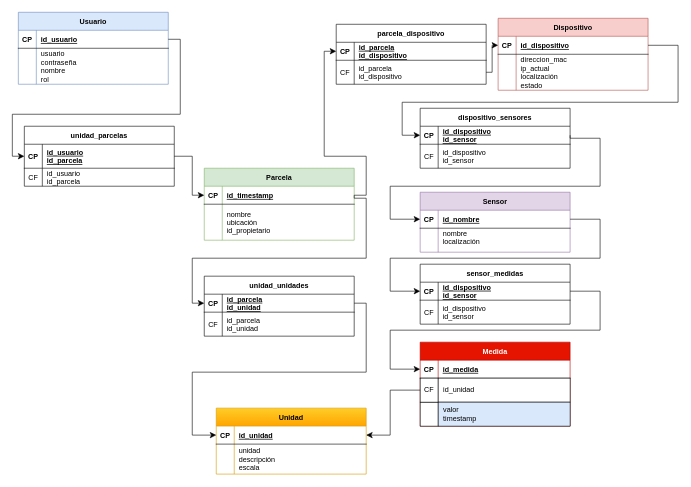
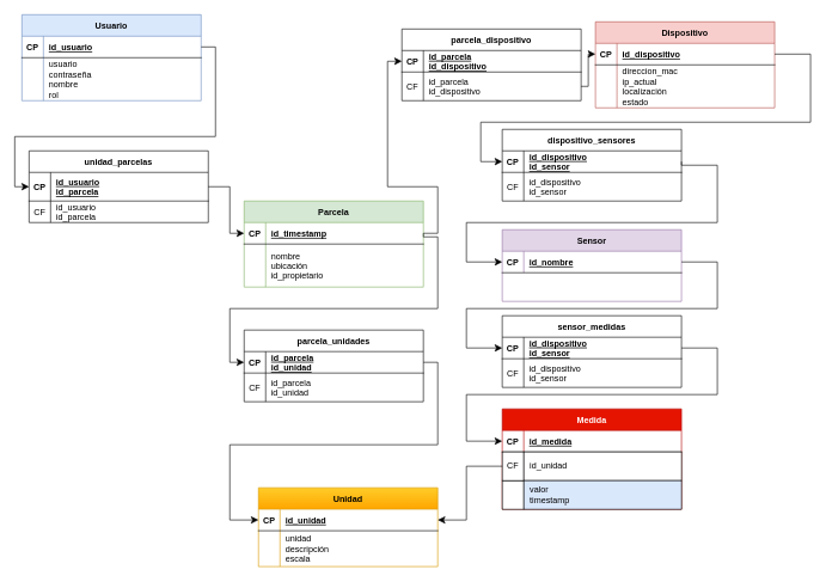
- <mxCell id="50" value="nombre&#10;localización&#10;" style="shape=partialRectangle;overflow=hidden;connectable=0;fillColor=none;top=0;left=0;bottom=0;right=0;align=left;spacingLeft=6;" vertex="1" parent="48"><mxGeometry x="30" width="220" height="40" as="geometry"><mxRectangle width="220" height="40" as="alternateBounds" /></mxGeometry></mxCell>
- <mxCell id="77" value="unidad_unidades" style="shape=table;startSize=30;container=1;collapsible=1;childLayout=tableLayout;fixedRows=1;rowLines=0;fontStyle=1;align=center;resizeLast=1;" vertex="1" parent="1"><mxGeometry x="340" y="460" width="250" height="100" as="geometry" /></mxCell>
+ <mxCell id="77" value="parcela_unidades" style="shape=table;startSize=30;container=1;collapsible=1;childLayout=tableLayout;fixedRows=1;rowLines=0;fontStyle=1;align=center;resizeLast=1;" vertex="1" parent="1"><mxGeometry x="340" y="460" width="250" height="100" as="geometry" /></mxCell>
